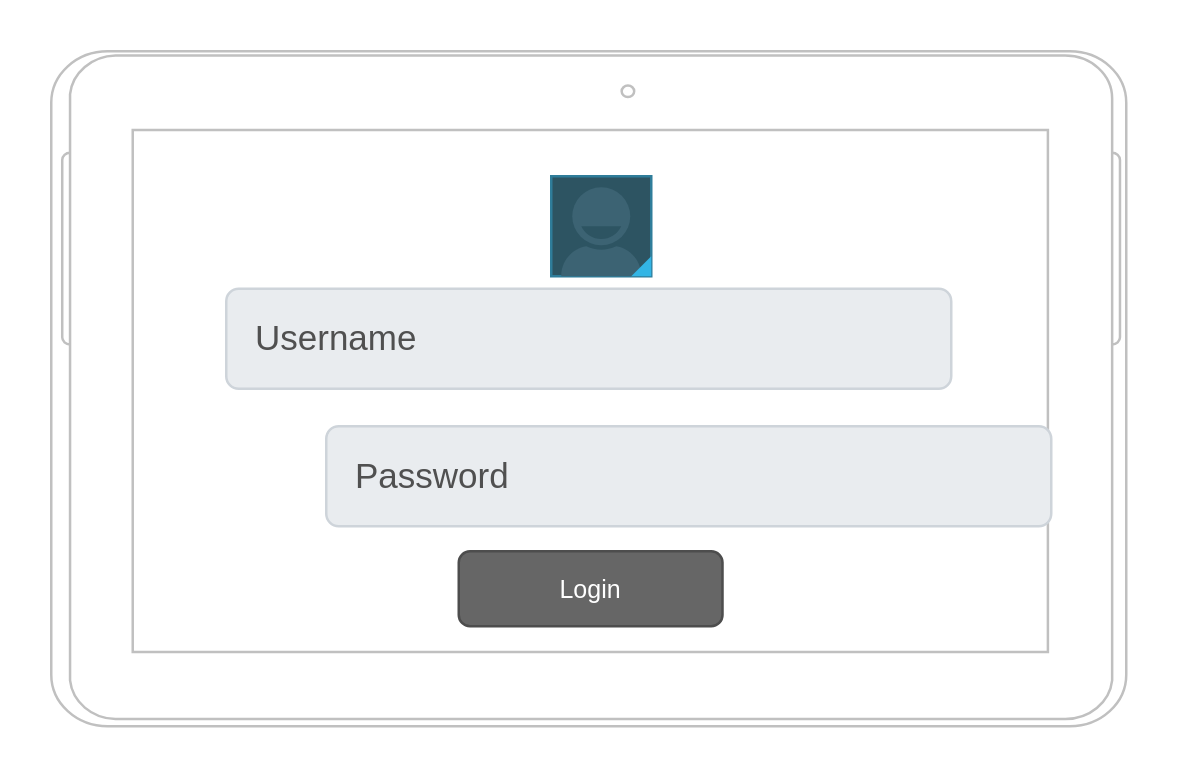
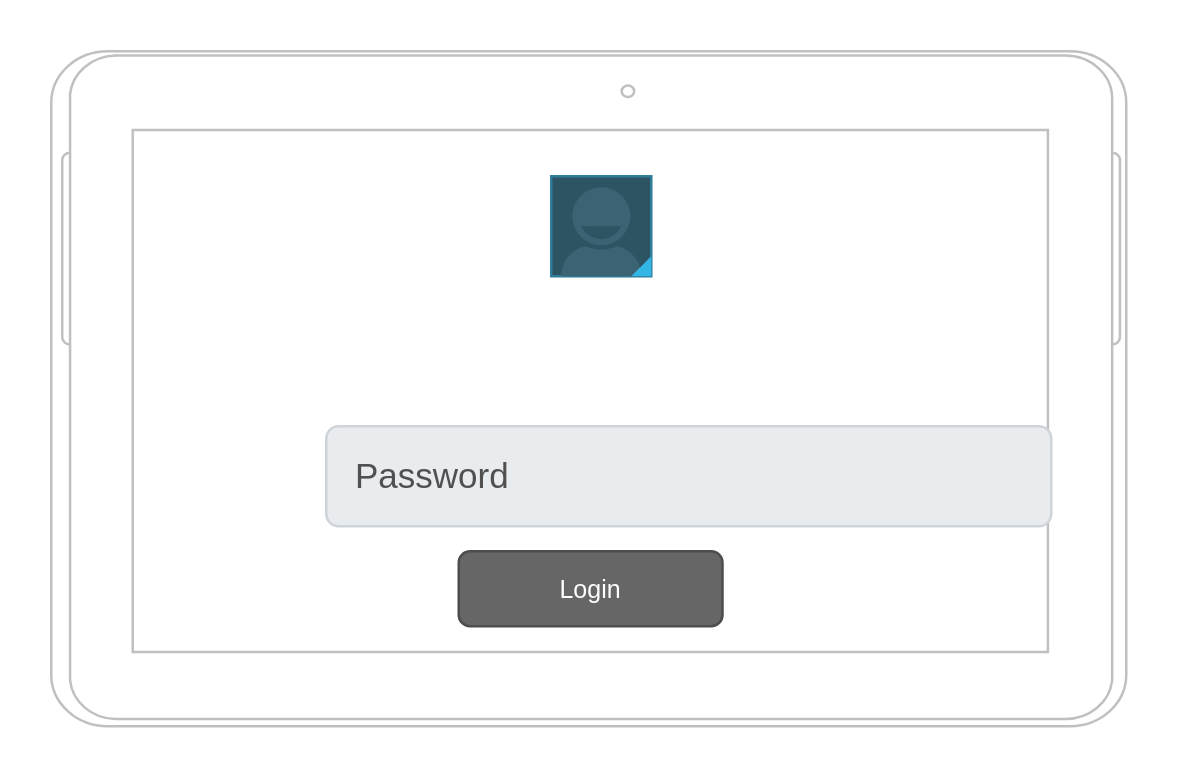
- <mxCell id="4" value="Username" style="html=1;shadow=0;dashed=0;shape=mxgraph.bootstrap.rrect;rSize=5;strokeColor=#CED4DA;strokeWidth=1;fillColor=#E9ECEF;fontColor=#505050;whiteSpace=wrap;align=left;verticalAlign=middle;spacingLeft=10;fontSize=14;" vertex="1" parent="1"><mxGeometry x="90" y="115" width="290" height="40" as="geometry" /></mxCell>
